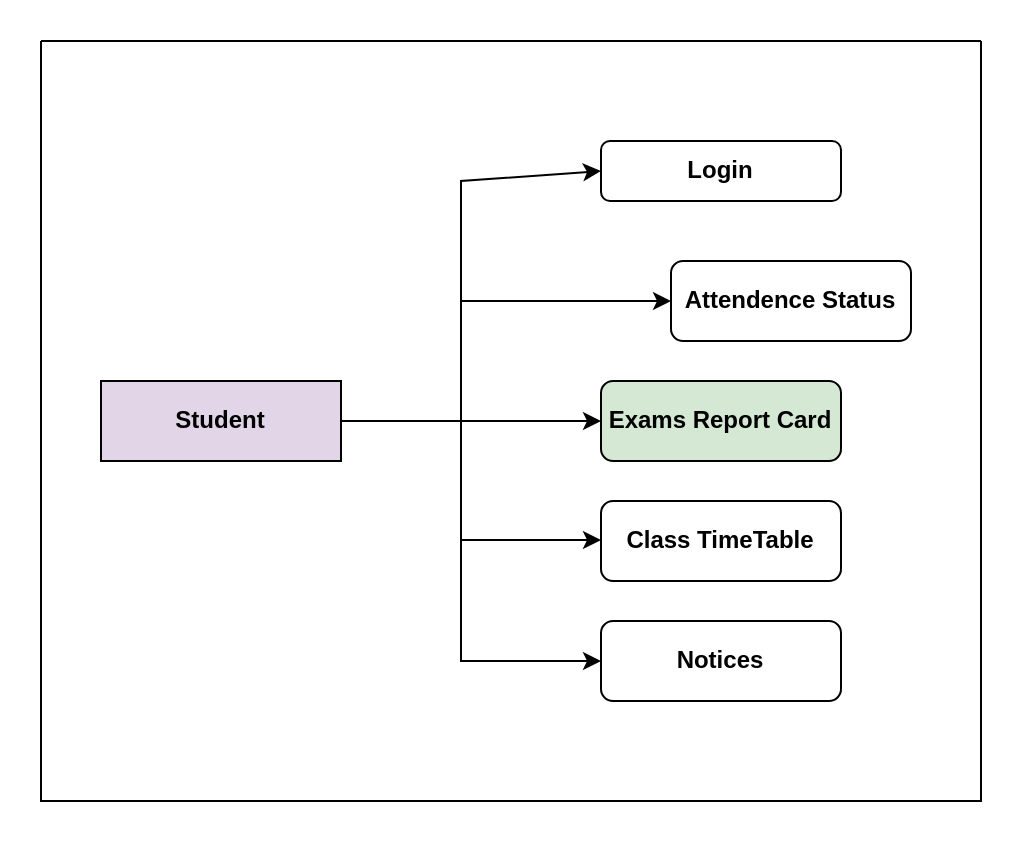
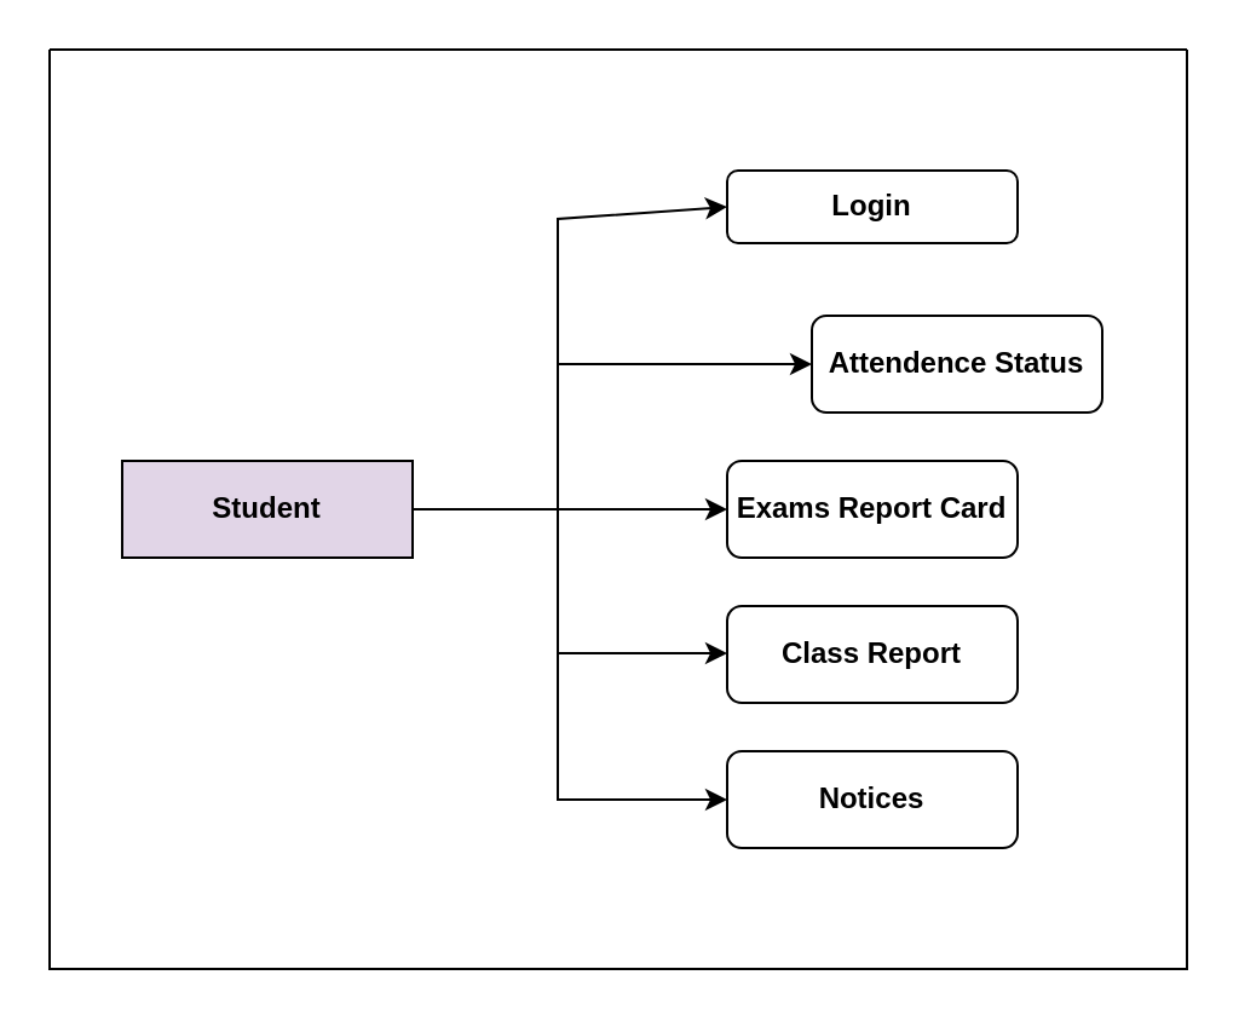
- <mxCell id="6" value="&lt;b&gt;Exams Report Card&lt;/b&gt;" style="rounded=1;whiteSpace=wrap;html=1;fillColor=#d5e8d4;" vertex="1" parent="1"><mxGeometry x="300" y="190" width="120" height="40" as="geometry" /></mxCell>
+ <mxCell id="6" value="&lt;b&gt;Exams Report Card&lt;/b&gt;" style="rounded=1;whiteSpace=wrap;html=1;" vertex="1" parent="1"><mxGeometry x="300" y="190" width="120" height="40" as="geometry" /></mxCell>
- <mxCell id="7" value="&lt;b&gt;Class TimeTable&lt;/b&gt;" style="rounded=1;whiteSpace=wrap;html=1;" vertex="1" parent="1"><mxGeometry x="300" y="250" width="120" height="40" as="geometry" /></mxCell>
+ <mxCell id="7" value="&lt;b&gt;Class Report&lt;/b&gt;" style="rounded=1;whiteSpace=wrap;html=1;" vertex="1" parent="1"><mxGeometry x="300" y="250" width="120" height="40" as="geometry" /></mxCell>
